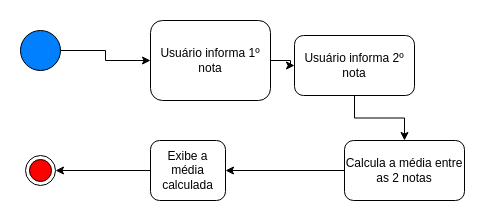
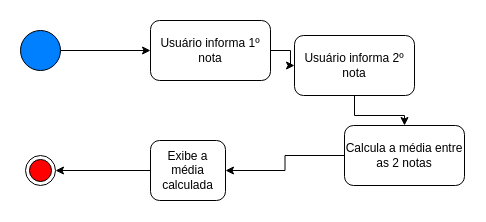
- <mxCell id="5" value="Usuário informa 1º nota" style="rounded=1;whiteSpace=wrap;html=1;" parent="1" vertex="1"><mxGeometry x="150" y="20" width="120" height="80" as="geometry" /></mxCell>
+ <mxCell id="5" value="Usuário informa 1º nota" style="rounded=1;whiteSpace=wrap;html=1;" parent="1" vertex="1"><mxGeometry x="150" y="20" width="120" height="60" as="geometry" /></mxCell>
- <mxCell id="10" value="Calcula a média entre as 2 notas" style="rounded=1;whiteSpace=wrap;html=1;" parent="1" vertex="1"><mxGeometry x="344" y="140" width="120" height="60" as="geometry" /></mxCell>
+ <mxCell id="10" value="Calcula a média entre as 2 notas" style="rounded=1;whiteSpace=wrap;html=1;" parent="1" vertex="1"><mxGeometry x="344" y="125" width="120" height="60" as="geometry" /></mxCell>
